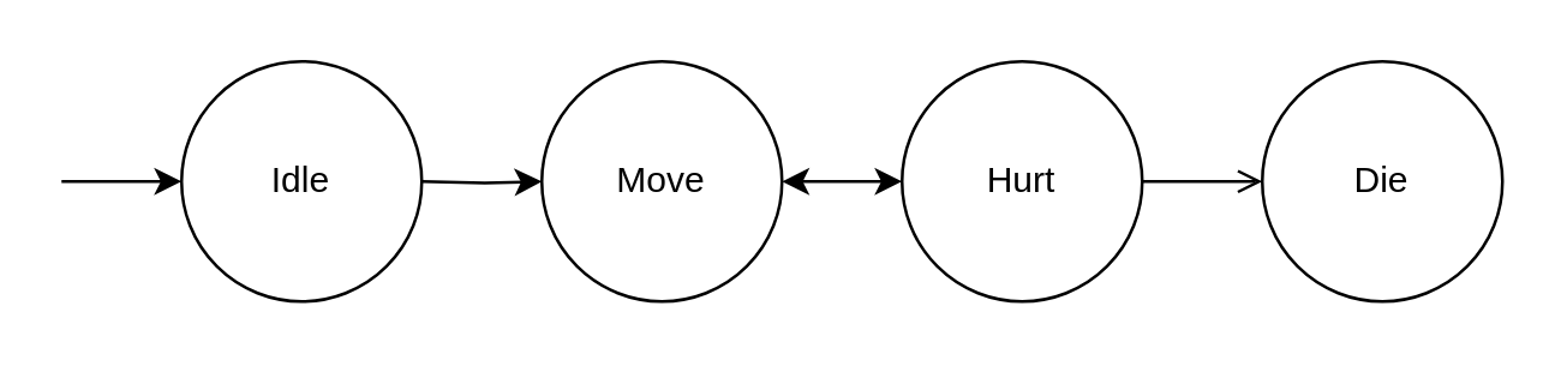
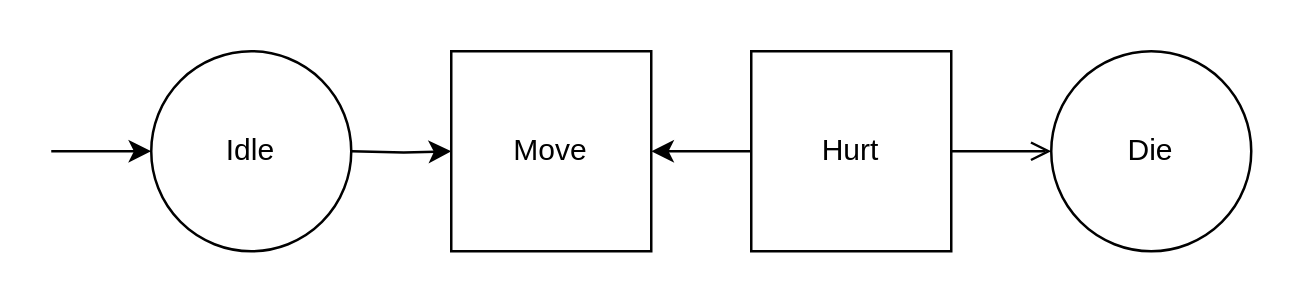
- <mxCell id="3" value="Move" style="ellipse;whiteSpace=wrap;html=1;aspect=fixed;" vertex="1" parent="1"><mxGeometry x="180" y="20" width="80" height="80" as="geometry" /></mxCell>
+ <mxCell id="3" value="Move" style="whiteSpace=wrap;html=1;aspect=fixed;rounded=0;" vertex="1" parent="1"><mxGeometry x="180" y="20" width="80" height="80" as="geometry" /></mxCell>
- <mxCell id="8" value="" style="endArrow=classic;startArrow=classic;html=1;rounded=0;exitX=1;exitY=0.5;exitDx=0;exitDy=0;entryX=0;entryY=0.5;entryDx=0;entryDy=0;" edge="1" parent="1" source="3" target="7"><mxGeometry width="50" height="50" relative="1" as="geometry"><mxPoint x="270" y="110" as="sourcePoint" /><mxPoint x="290" y="80" as="targetPoint" /></mxGeometry></mxCell>
+ <mxCell id="8" value="" style="endArrow=none;startArrow=classic;html=1;rounded=0;exitX=1;exitY=0.5;exitDx=0;exitDy=0;entryX=0;entryY=0.5;entryDx=0;entryDy=0;" edge="1" parent="1" source="3" target="7"><mxGeometry width="50" height="50" relative="1" as="geometry"><mxPoint x="270" y="110" as="sourcePoint" /><mxPoint x="290" y="80" as="targetPoint" /></mxGeometry></mxCell>
- <mxCell id="7" value="Hurt" style="ellipse;whiteSpace=wrap;html=1;aspect=fixed;" vertex="1" parent="1"><mxGeometry x="300" y="20" width="80" height="80" as="geometry" /></mxCell>
+ <mxCell id="7" value="Hurt" style="whiteSpace=wrap;html=1;aspect=fixed;rounded=0;" vertex="1" parent="1"><mxGeometry x="300" y="20" width="80" height="80" as="geometry" /></mxCell>
